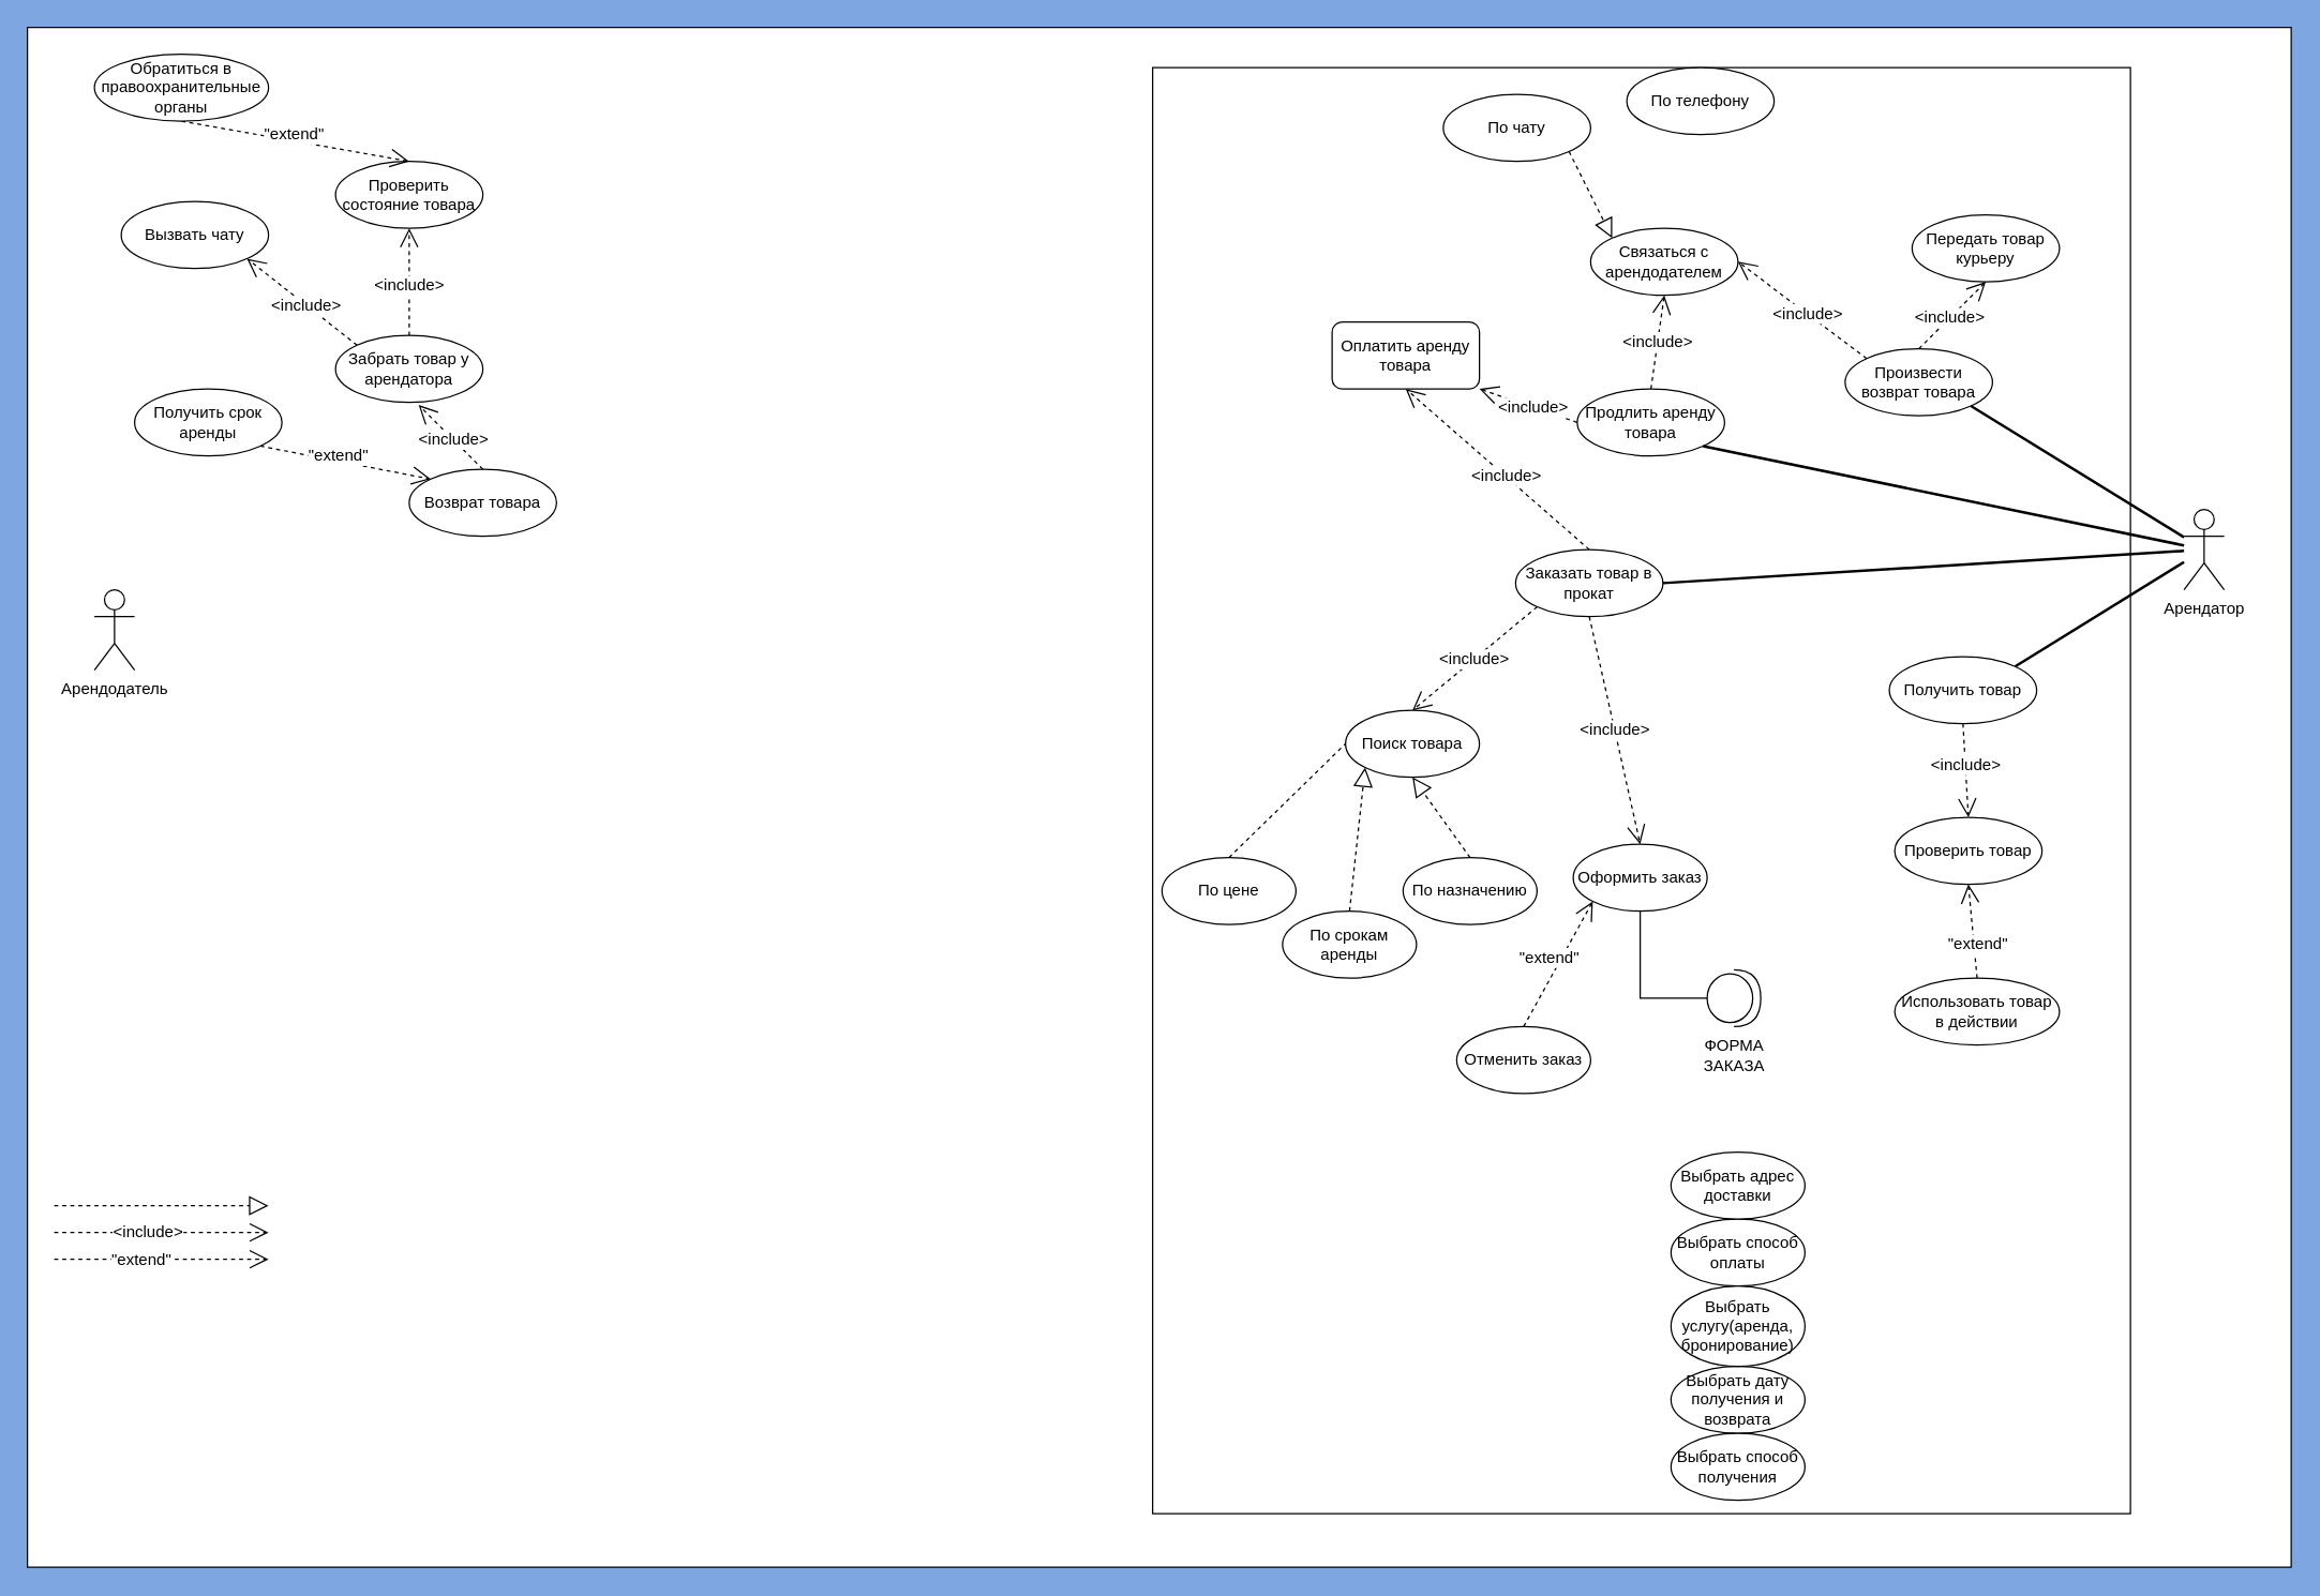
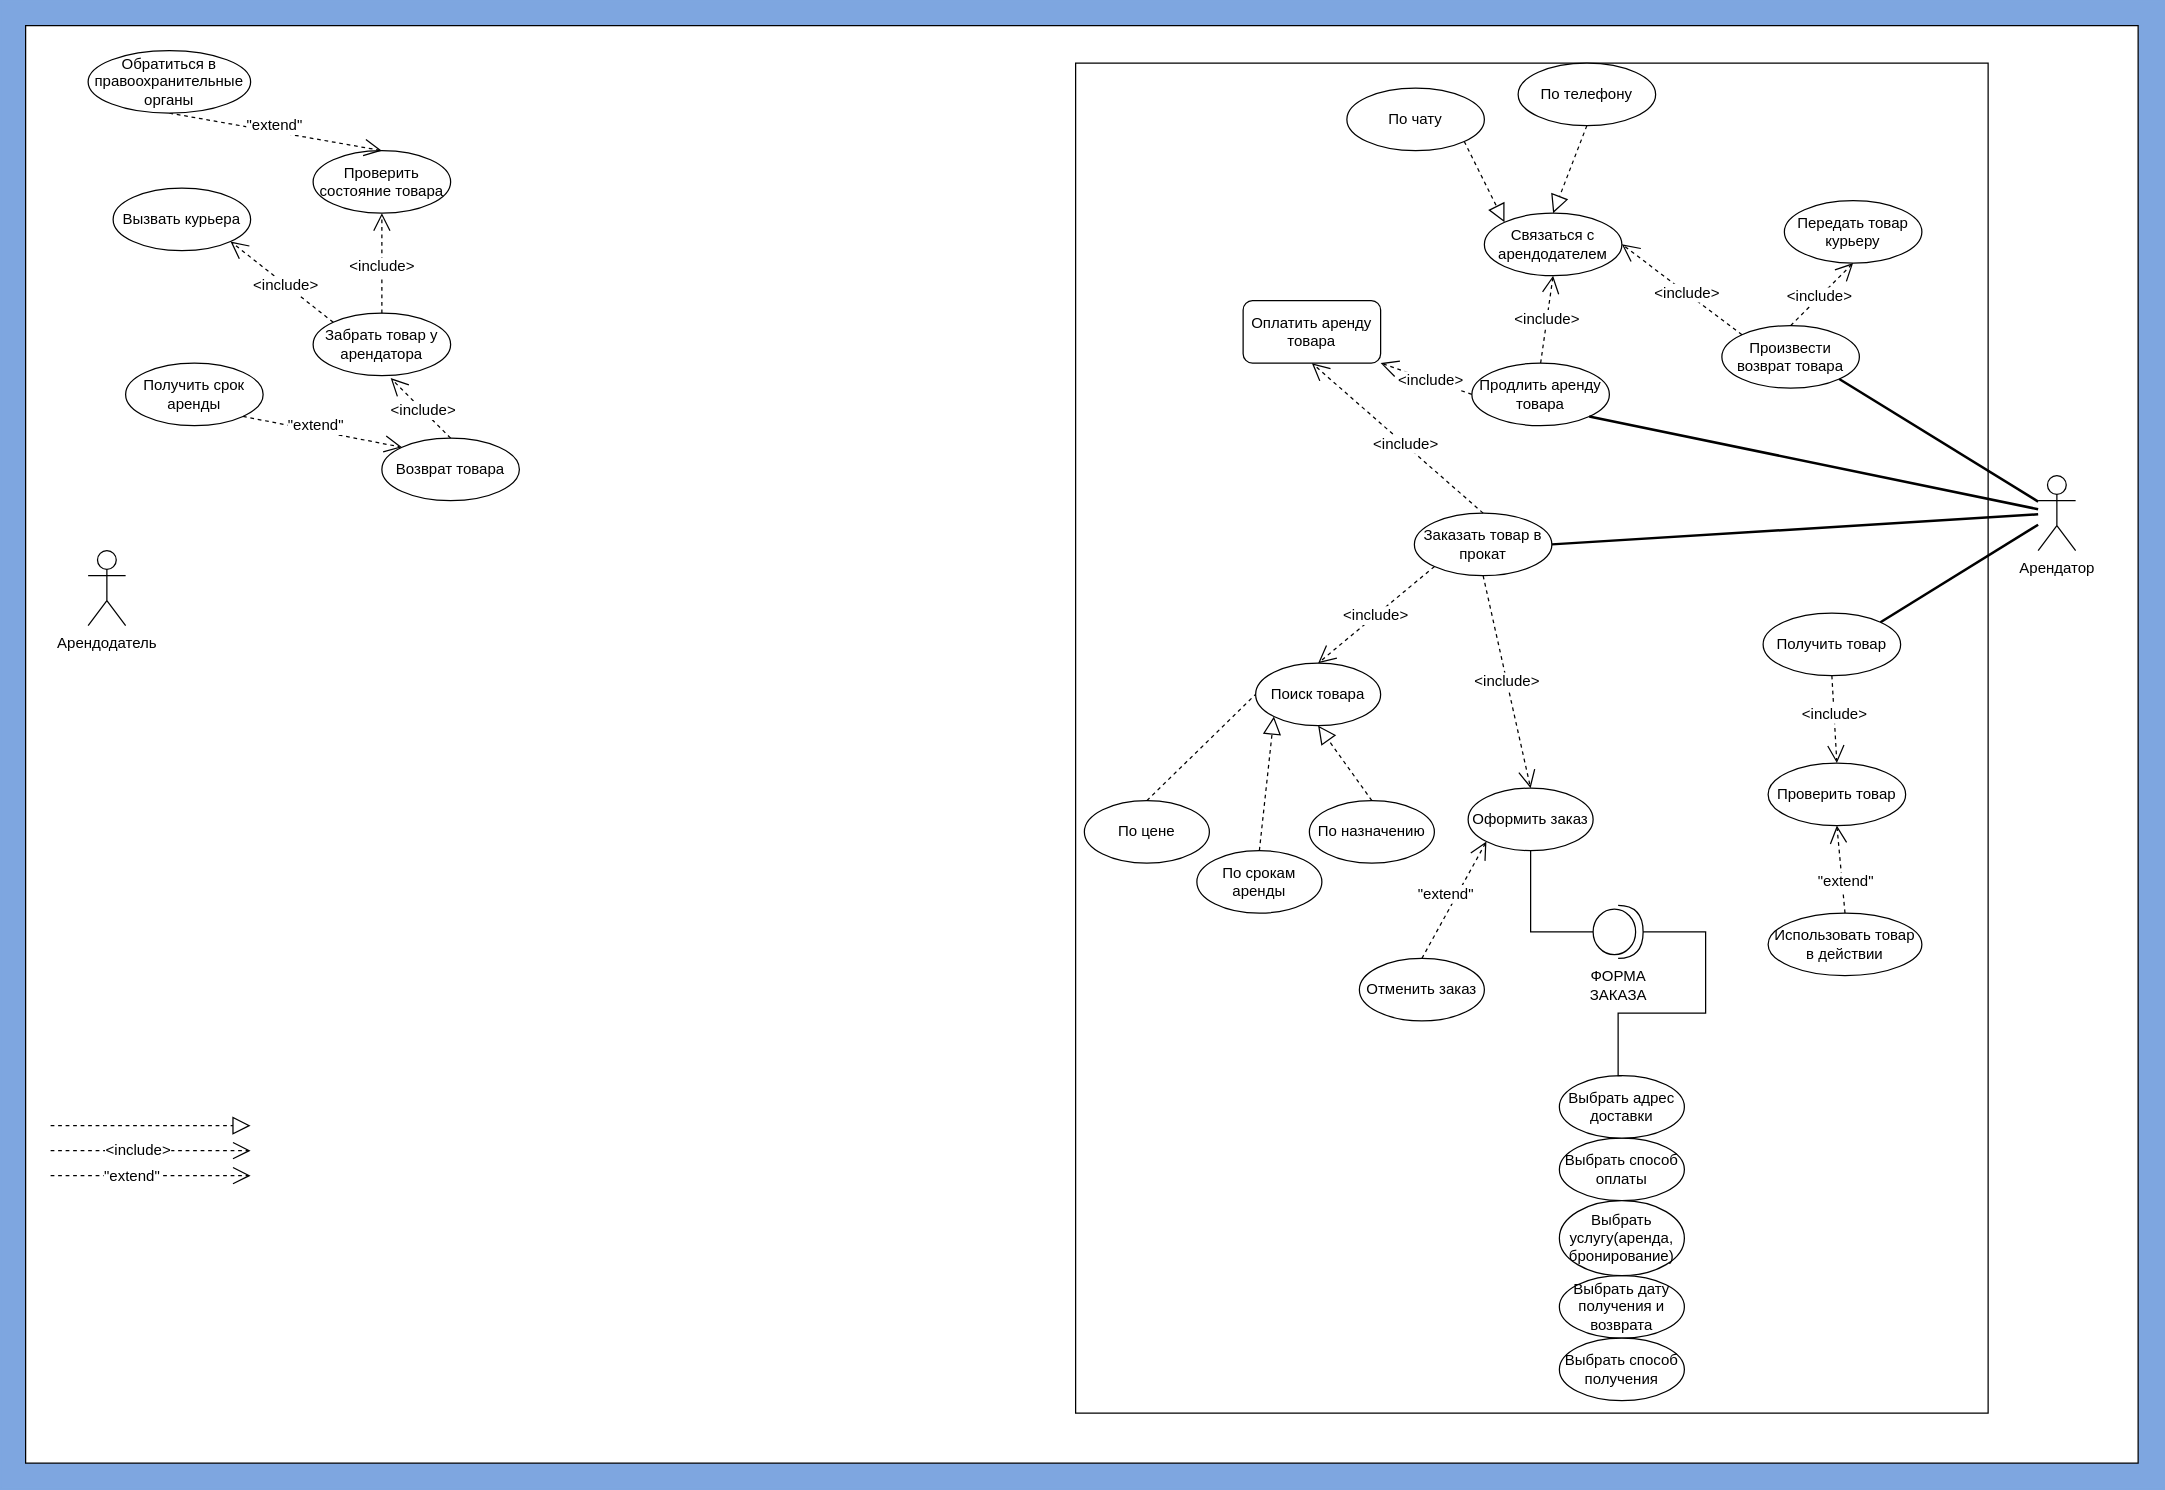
+ <mxCell id="51" value="" style="endArrow=block;dashed=1;endFill=0;endSize=12;html=1;exitX=0.5;exitY=1;exitDx=0;exitDy=0;entryX=0.5;entryY=0;entryDx=0;entryDy=0;" parent="1" source="49" target="47" edge="1"><mxGeometry width="160" relative="1" as="geometry"><mxPoint x="1337" y="155" as="sourcePoint" /><mxPoint x="1412.01" y="195" as="targetPoint" /></mxGeometry></mxCell>
- <mxCell id="40" value="Вызвать чату" style="ellipse;whiteSpace=wrap;html=1;" parent="1" vertex="1"><mxGeometry x="90" y="150" width="110" height="50" as="geometry" /></mxCell>
+ <mxCell id="40" value="Вызвать курьера" style="ellipse;whiteSpace=wrap;html=1;" parent="1" vertex="1"><mxGeometry x="90" y="150" width="110" height="50" as="geometry" /></mxCell>
+ <mxCell id="32" style="edgeStyle=orthogonalEdgeStyle;rounded=0;sketch=0;jumpSize=6;orthogonalLoop=1;jettySize=auto;html=1;exitX=1;exitY=0.5;exitDx=0;exitDy=0;exitPerimeter=0;entryX=0.5;entryY=0;entryDx=0;entryDy=0;shadow=0;fontSize=12;endArrow=none;endFill=0;endSize=12;strokeWidth=1;" parent="1" source="33" target="14" edge="1"><mxGeometry relative="1" as="geometry"><Array as="points"><mxPoint x="1364" y="745" /><mxPoint x="1364" y="810" /><mxPoint x="1294" y="810" /><mxPoint x="1294" y="860" /></Array></mxGeometry></mxCell>
